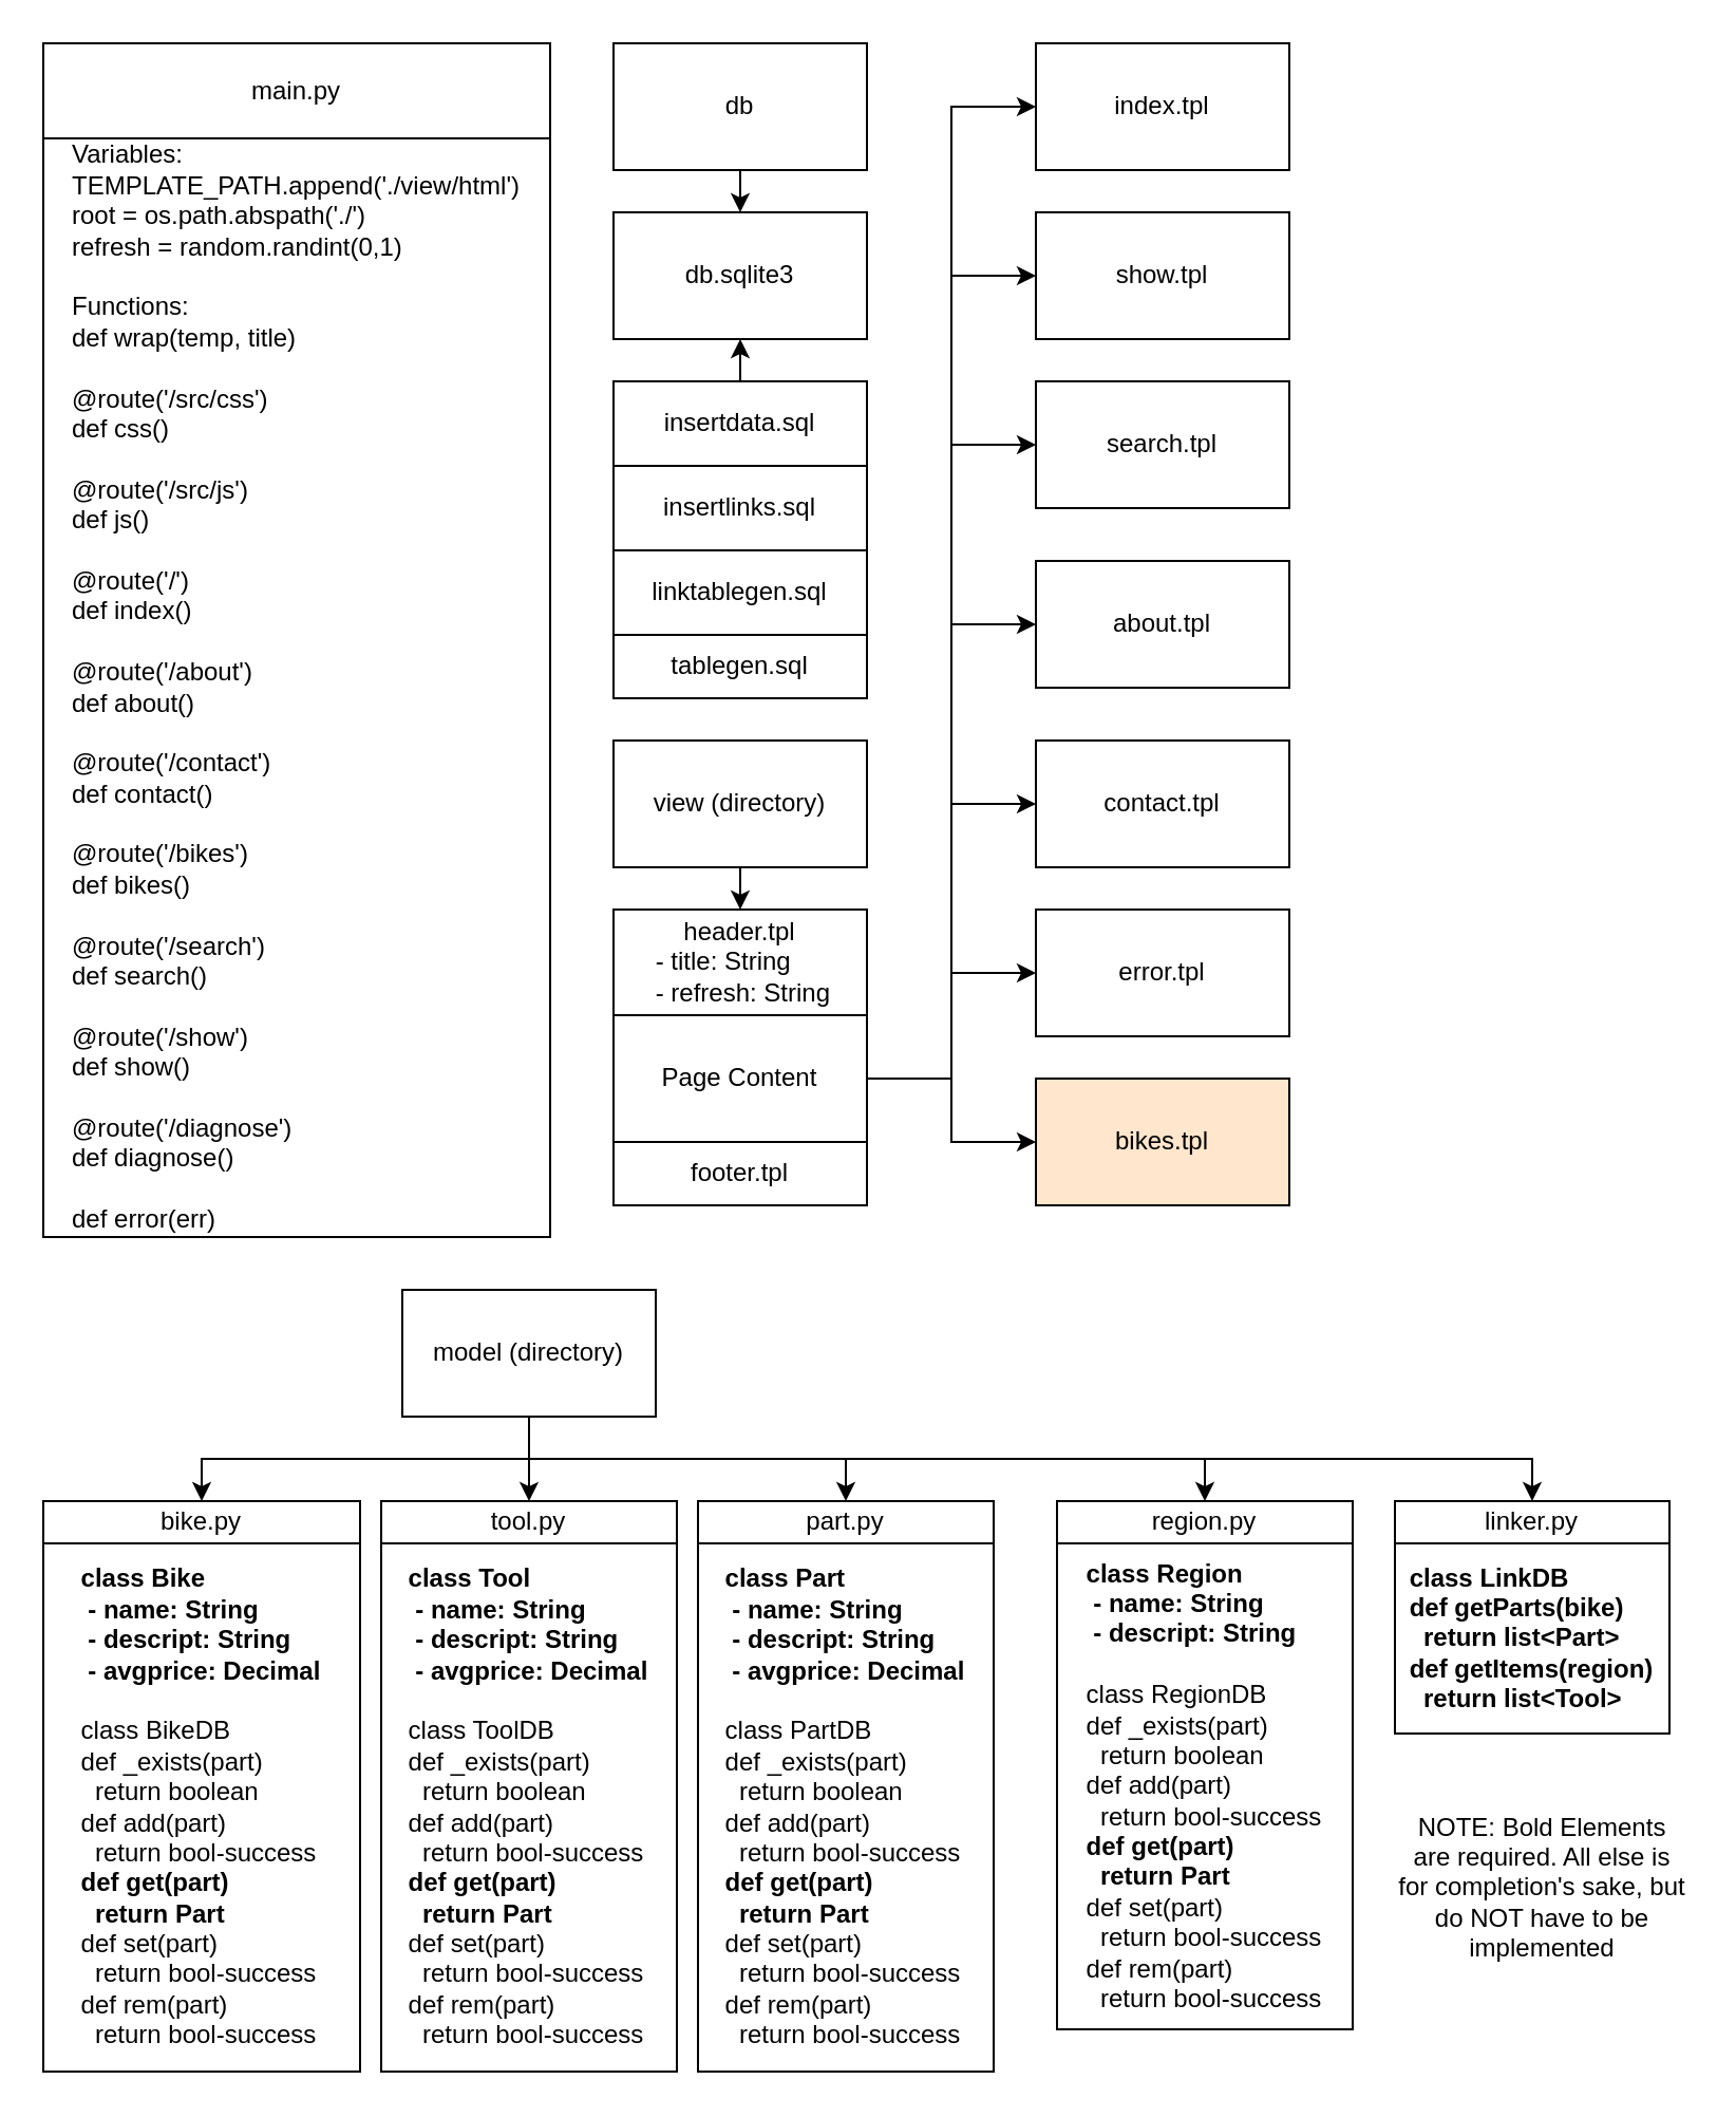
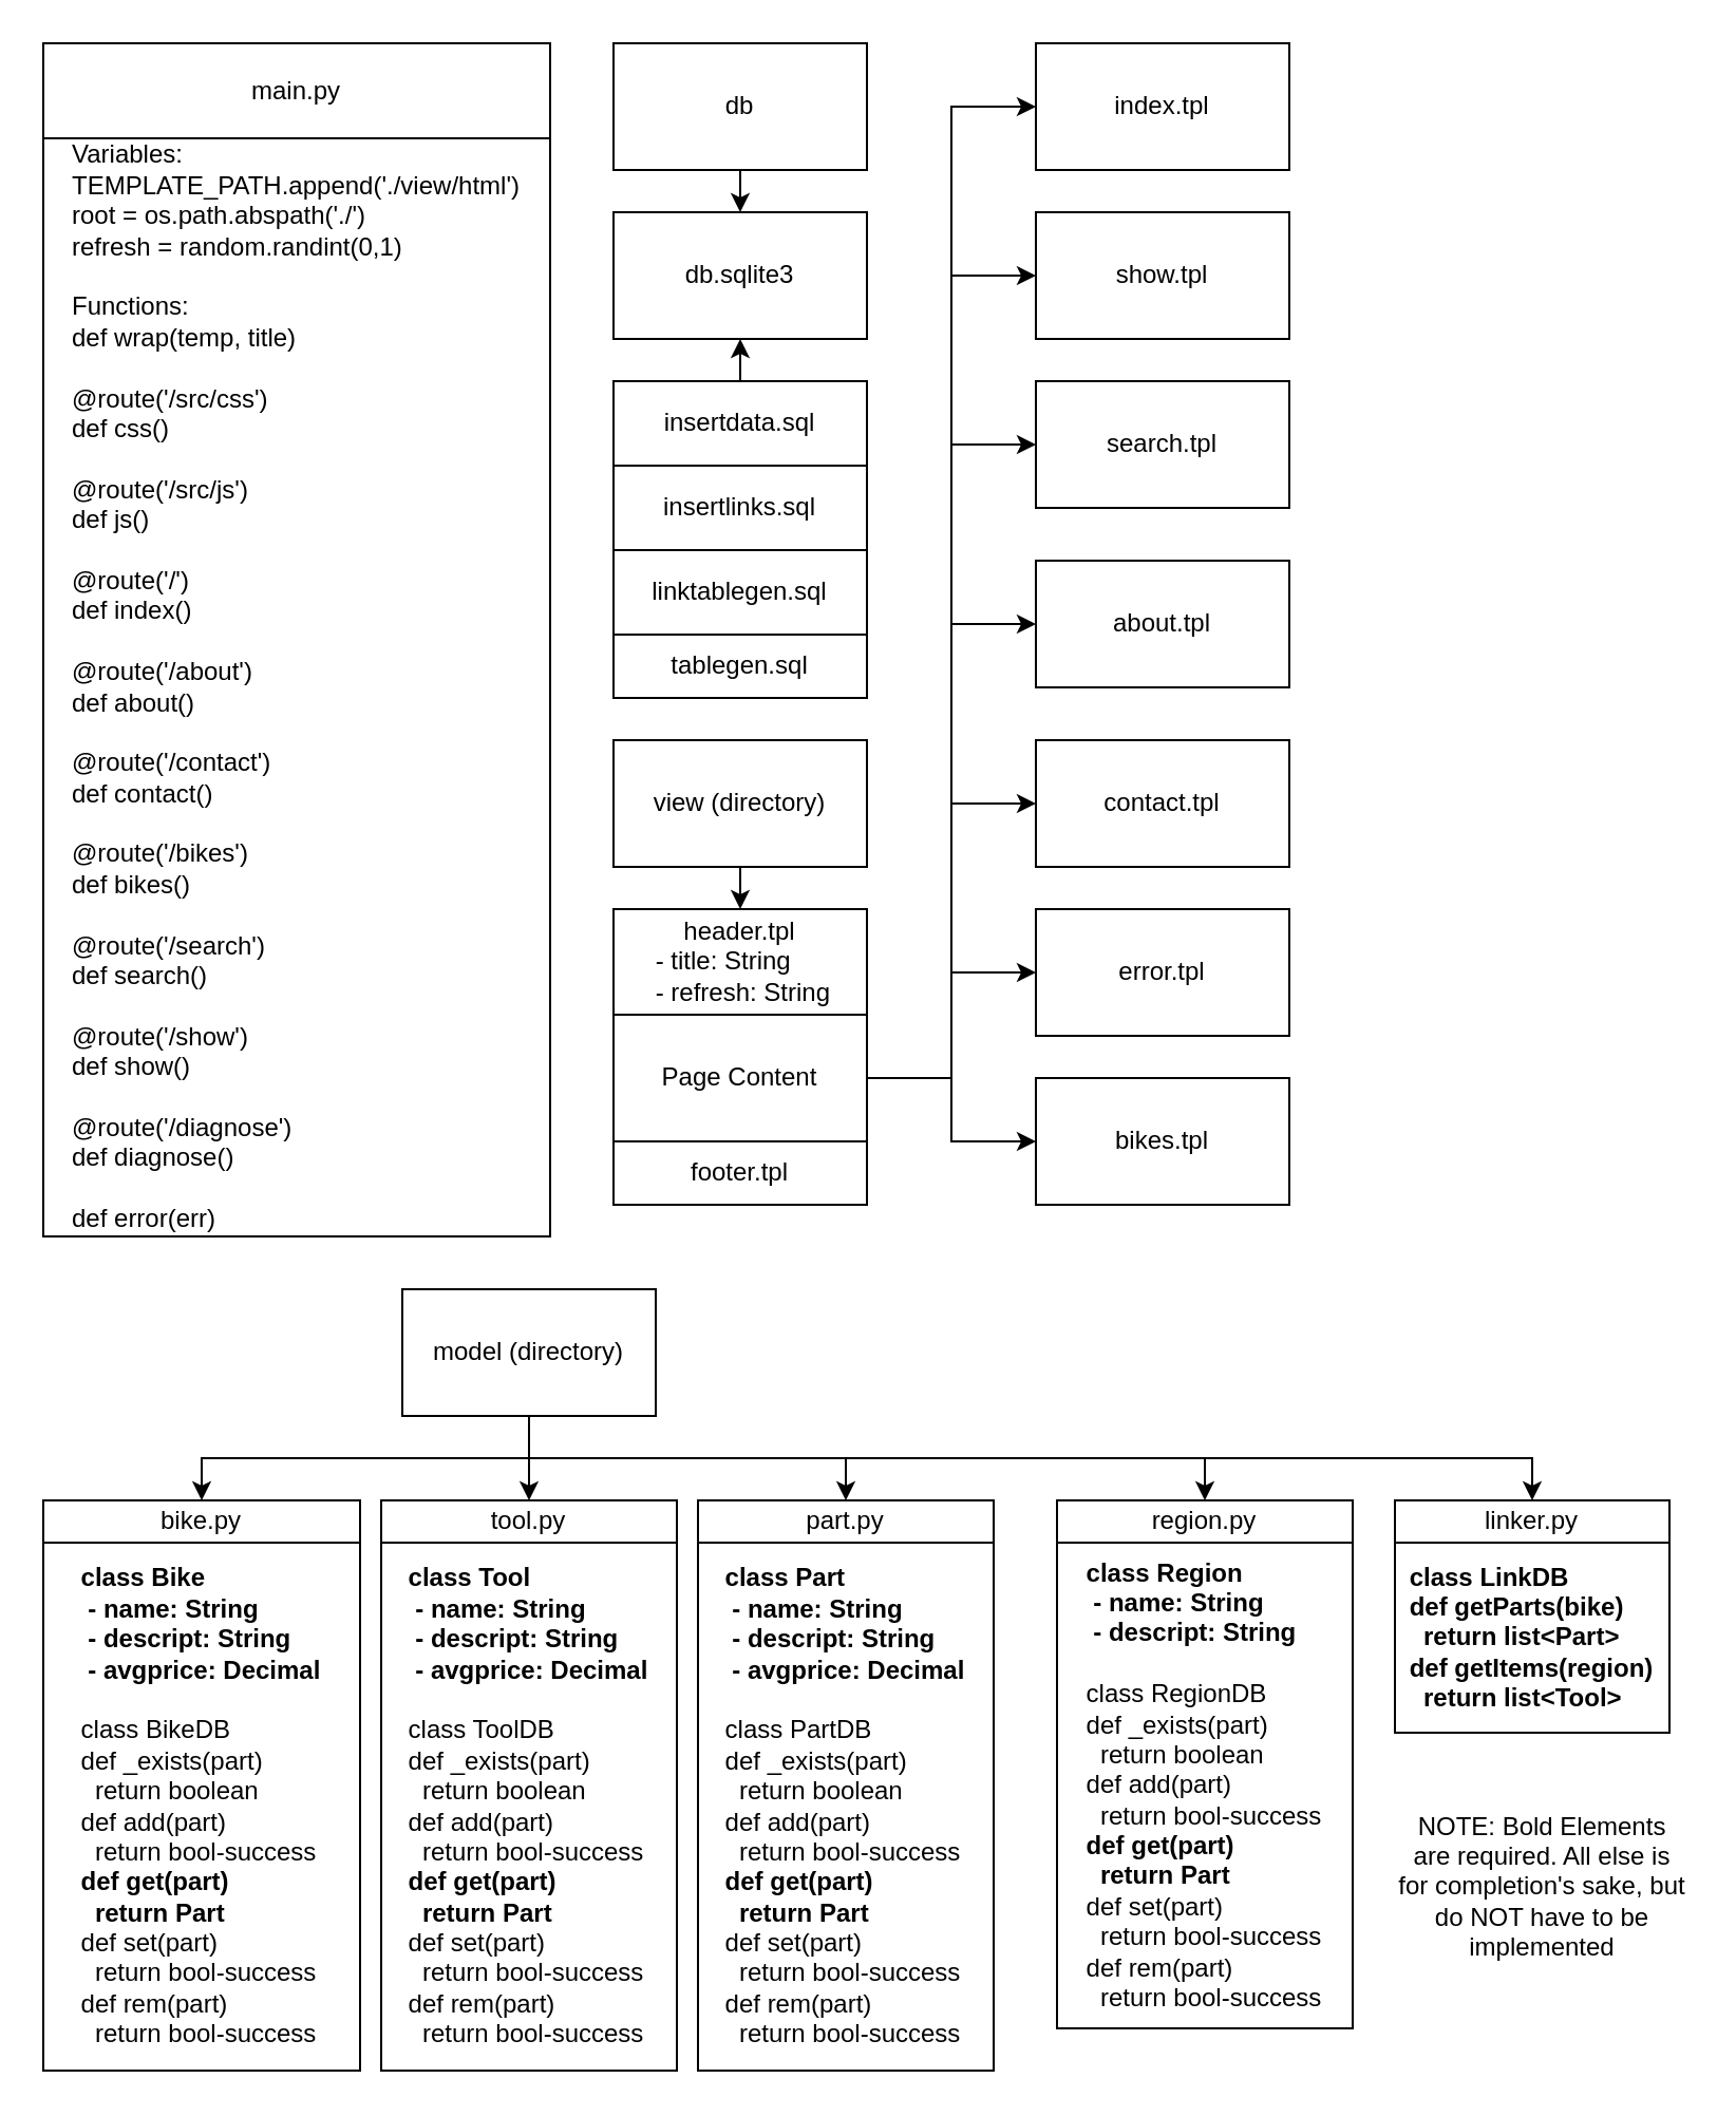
- <mxCell id="44" value="bikes.tpl" style="rounded=0;whiteSpace=wrap;html=1;fillColor=#ffe6cc;" parent="1" vertex="1"><mxGeometry x="490" y="510" width="120" height="60" as="geometry" /></mxCell>
+ <mxCell id="44" value="bikes.tpl" style="rounded=0;whiteSpace=wrap;html=1;" parent="1" vertex="1"><mxGeometry x="490" y="510" width="120" height="60" as="geometry" /></mxCell>
